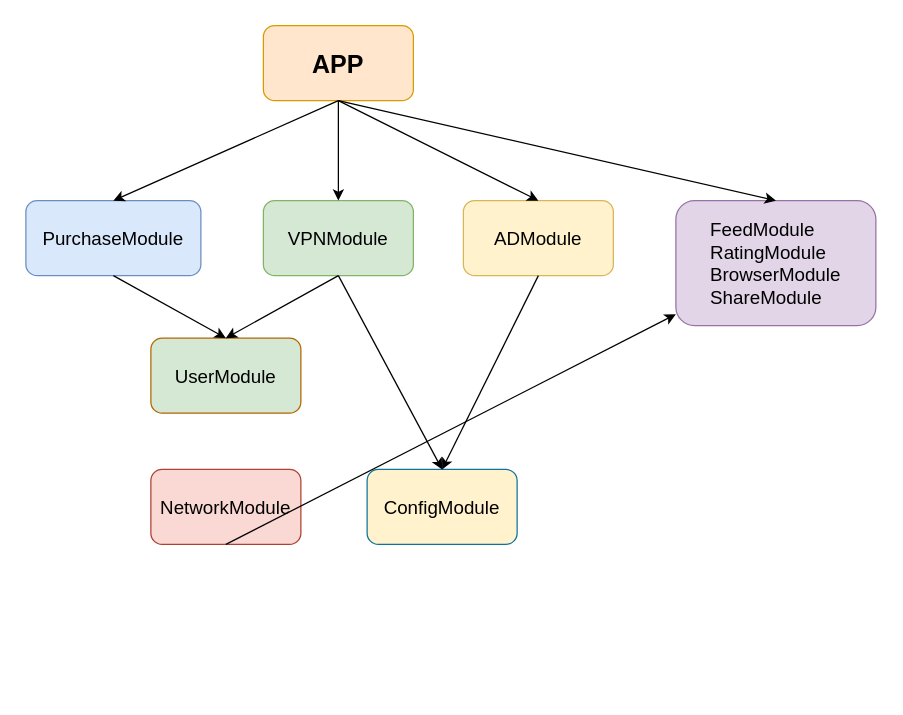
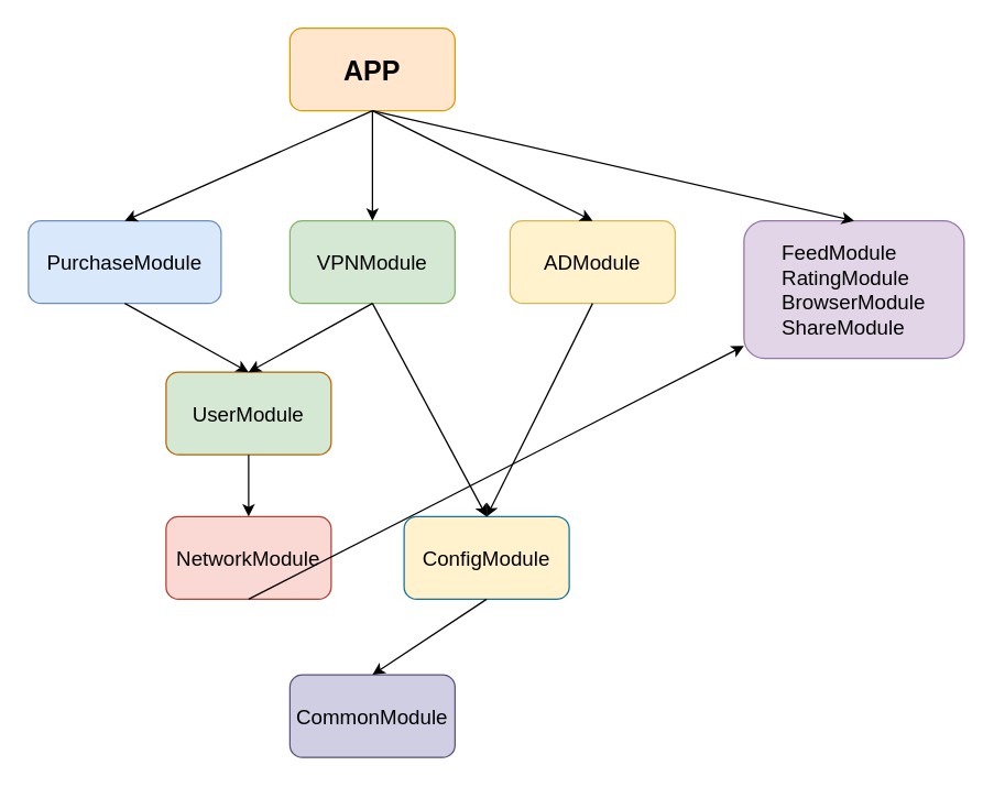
+ <mxCell id="18" value="" style="endArrow=classic;html=1;exitX=0.5;exitY=1;exitDx=0;exitDy=0;entryX=0.5;entryY=0;entryDx=0;entryDy=0;" edge="1" parent="1" source="4" target="8"><mxGeometry width="50" height="50" relative="1" as="geometry"><mxPoint x="340" y="180" as="sourcePoint" /><mxPoint x="160" y="230" as="targetPoint" /></mxGeometry></mxCell>
+ <mxCell id="19" value="" style="endArrow=classic;html=1;entryX=0.5;entryY=0;entryDx=0;entryDy=0;exitX=0.5;exitY=1;exitDx=0;exitDy=0;" edge="1" parent="1" source="10" target="9"><mxGeometry width="50" height="50" relative="1" as="geometry"><mxPoint x="353" y="440" as="sourcePoint" /><mxPoint x="180" y="250" as="targetPoint" /></mxGeometry></mxCell>
+ <mxCell id="9" value="&lt;font style=&quot;font-size: 15px&quot;&gt;CommonModule&lt;/font&gt;" style="rounded=1;whiteSpace=wrap;html=1;fillColor=#d0cee2;strokeColor=#56517e;" vertex="1" parent="1"><mxGeometry x="210" y="490" width="120" height="60" as="geometry" /></mxCell>
